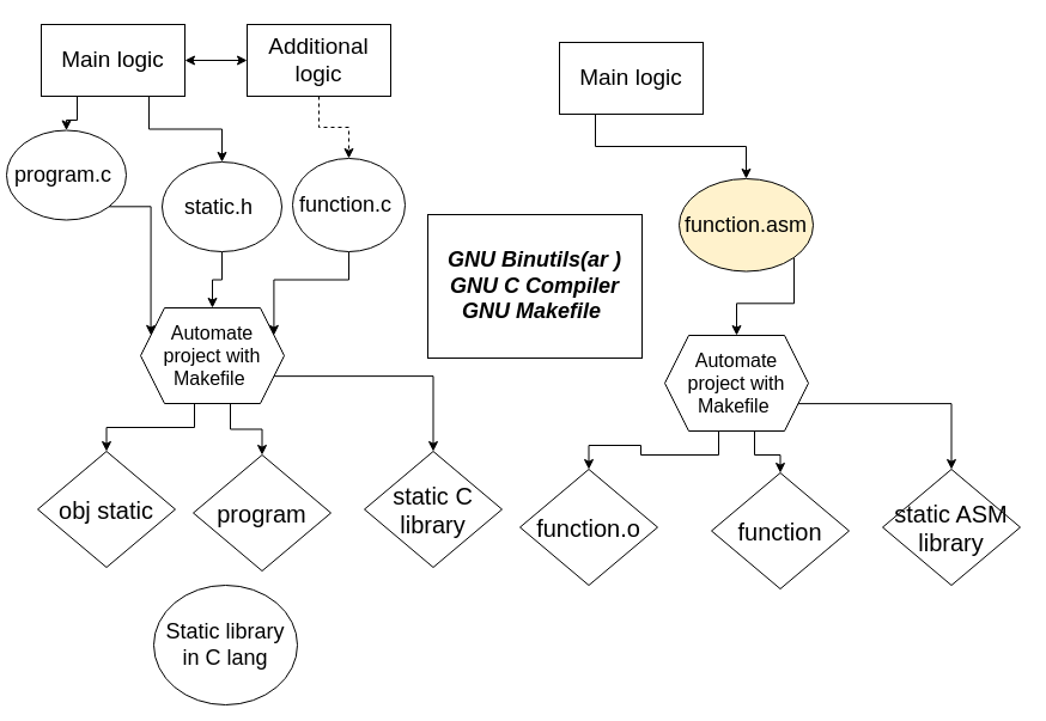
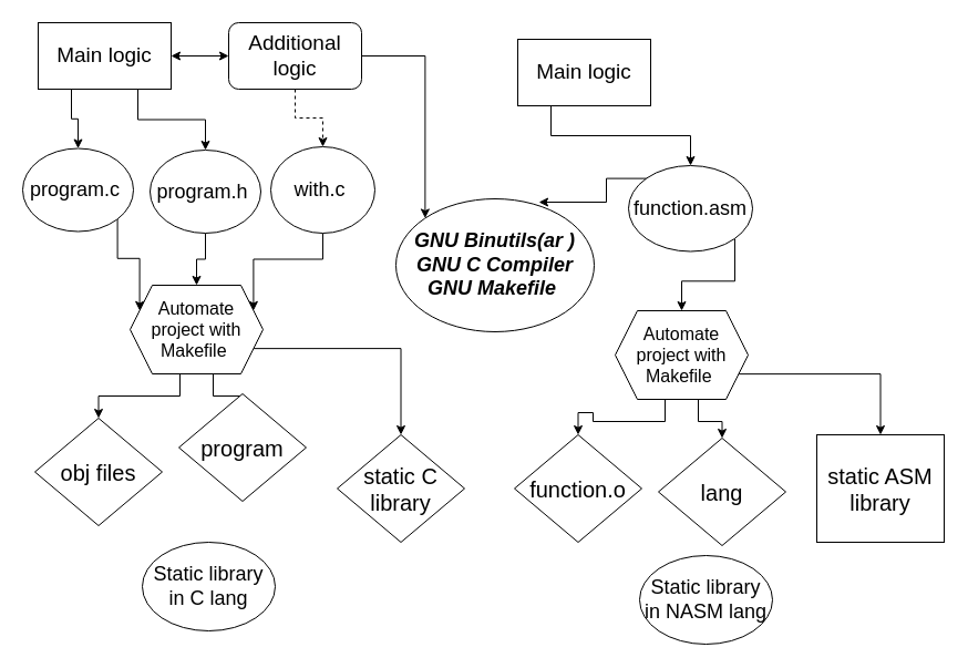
- <mxCell id="7" value="&lt;font style=&quot;font-size: 19px;&quot;&gt;Additional logic&lt;/font&gt;" style="rounded=0;whiteSpace=wrap;html=1;" parent="1" vertex="1"><mxGeometry x="206" y="20" width="120" height="60" as="geometry" /></mxCell>
+ <mxCell id="7" value="&lt;font style=&quot;font-size: 19px;&quot;&gt;Additional logic&lt;/font&gt;" style="whiteSpace=wrap;html=1;rounded=1;" parent="1" vertex="1"><mxGeometry x="206" y="20" width="120" height="60" as="geometry" /></mxCell>
+ <mxCell id="6" style="edgeStyle=orthogonalEdgeStyle;rounded=0;orthogonalLoop=1;jettySize=auto;html=1;exitX=1;exitY=0.5;exitDx=0;exitDy=0;entryX=0;entryY=0;entryDx=0;entryDy=0;" edge="1" parent="1" source="7" target="35"><mxGeometry relative="1" as="geometry" /></mxCell>
- <mxCell id="9" value="&lt;font style=&quot;font-size: 18px;&quot;&gt;program.c&amp;nbsp;&lt;/font&gt;" style="ellipse;whiteSpace=wrap;html=1;" parent="1" vertex="1"><mxGeometry x="5" y="108.5" width="100" height="75" as="geometry" /></mxCell>
+ <mxCell id="9" value="&lt;font style=&quot;font-size: 18px;&quot;&gt;program.c&amp;nbsp;&lt;/font&gt;" style="ellipse;whiteSpace=wrap;html=1;" parent="1" vertex="1"><mxGeometry x="20" y="133.5" width="100" height="75" as="geometry" /></mxCell>
- <mxCell id="14" value="&lt;font style=&quot;font-size: 18px;&quot;&gt;function.c&amp;nbsp;&lt;/font&gt;" style="ellipse;whiteSpace=wrap;html=1;" parent="1" vertex="1"><mxGeometry x="244" y="132" width="94" height="78" as="geometry" /></mxCell>
+ <mxCell id="14" value="&lt;font style=&quot;font-size: 18px;&quot;&gt;with.c&amp;nbsp;&lt;/font&gt;" style="ellipse;whiteSpace=wrap;html=1;" parent="1" vertex="1"><mxGeometry x="244" y="132" width="94" height="78" as="geometry" /></mxCell>
- <mxCell id="11" value="&lt;font style=&quot;font-size: 18px;&quot;&gt;static.h&amp;nbsp;&lt;/font&gt;" style="ellipse;whiteSpace=wrap;html=1;" parent="1" vertex="1"><mxGeometry x="135" y="135" width="100" height="75" as="geometry" /></mxCell>
+ <mxCell id="11" value="&lt;font style=&quot;font-size: 18px;&quot;&gt;program.h&amp;nbsp;&lt;/font&gt;" style="ellipse;whiteSpace=wrap;html=1;" parent="1" vertex="1"><mxGeometry x="135" y="135" width="100" height="75" as="geometry" /></mxCell>
+ <mxCell id="36" style="edgeStyle=orthogonalEdgeStyle;rounded=0;orthogonalLoop=1;jettySize=auto;html=1;exitX=0;exitY=0;exitDx=0;exitDy=0;entryX=0.721;entryY=0.025;entryDx=0;entryDy=0;entryPerimeter=0;" edge="1" parent="1" source="25" target="35"><mxGeometry relative="1" as="geometry" /></mxCell>
- <mxCell id="25" value="&lt;font style=&quot;font-size: 18px;&quot;&gt;function.asm&lt;/font&gt;" style="ellipse;whiteSpace=wrap;html=1;fillColor=#fff2cc;" parent="1" vertex="1"><mxGeometry x="567" y="149" width="112" height="77.5" as="geometry" /></mxCell>
+ <mxCell id="25" value="&lt;font style=&quot;font-size: 18px;&quot;&gt;function.asm&lt;/font&gt;" style="ellipse;whiteSpace=wrap;html=1;" parent="1" vertex="1"><mxGeometry x="567" y="149" width="112" height="77.5" as="geometry" /></mxCell>
- <mxCell id="35" value="&lt;font style=&quot;font-size: 18px;&quot;&gt;&lt;b&gt;&lt;i&gt;GNU Binutils(ar )&lt;/i&gt;&lt;/b&gt;&lt;/font&gt;&lt;div style=&quot;font-size: 18px;&quot;&gt;&lt;font style=&quot;font-size: 18px;&quot;&gt;&lt;b&gt;&lt;i&gt;GNU C Compiler&lt;/i&gt;&lt;/b&gt;&lt;/font&gt;&lt;/div&gt;&lt;div style=&quot;font-size: 18px;&quot;&gt;&lt;font style=&quot;font-size: 18px;&quot;&gt;&lt;b&gt;&lt;i&gt;GNU Makefile&amp;nbsp;&lt;/i&gt;&lt;/b&gt;&lt;/font&gt;&lt;/div&gt;" style="whiteSpace=wrap;html=1;rounded=0;" vertex="1" parent="1"><mxGeometry x="357" y="179" width="179" height="120" as="geometry" /></mxCell>
+ <mxCell id="35" value="&lt;font style=&quot;font-size: 18px;&quot;&gt;&lt;b&gt;&lt;i&gt;GNU Binutils(ar )&lt;/i&gt;&lt;/b&gt;&lt;/font&gt;&lt;div style=&quot;font-size: 18px;&quot;&gt;&lt;font style=&quot;font-size: 18px;&quot;&gt;&lt;b&gt;&lt;i&gt;GNU C Compiler&lt;/i&gt;&lt;/b&gt;&lt;/font&gt;&lt;/div&gt;&lt;div style=&quot;font-size: 18px;&quot;&gt;&lt;font style=&quot;font-size: 18px;&quot;&gt;&lt;b&gt;&lt;i&gt;GNU Makefile&amp;nbsp;&lt;/i&gt;&lt;/b&gt;&lt;/font&gt;&lt;/div&gt;" style="ellipse;whiteSpace=wrap;html=1;" vertex="1" parent="1"><mxGeometry x="357" y="179" width="179" height="120" as="geometry" /></mxCell>
- <mxCell id="21" value="&lt;font style=&quot;font-size: 20px;&quot;&gt;static C library&lt;/font&gt;" style="rhombus;whiteSpace=wrap;html=1;" parent="1" vertex="1"><mxGeometry x="304" y="377" width="115" height="97" as="geometry" /></mxCell>
+ <mxCell id="21" value="&lt;font style=&quot;font-size: 20px;&quot;&gt;static C library&lt;/font&gt;" style="rhombus;whiteSpace=wrap;html=1;" parent="1" vertex="1"><mxGeometry x="304" y="392" width="115" height="97" as="geometry" /></mxCell>
- <mxCell id="20" value="&lt;font style=&quot;font-size: 20px;&quot;&gt;obj static&lt;/font&gt;" style="rhombus;whiteSpace=wrap;html=1;" parent="1" vertex="1"><mxGeometry x="31" y="377" width="115" height="97" as="geometry" /></mxCell>
+ <mxCell id="20" value="&lt;font style=&quot;font-size: 20px;&quot;&gt;obj files&lt;/font&gt;" style="rhombus;whiteSpace=wrap;html=1;" parent="1" vertex="1"><mxGeometry x="31" y="377" width="115" height="97" as="geometry" /></mxCell>
- <mxCell id="19" value="&lt;font style=&quot;font-size: 20px;&quot;&gt;program&lt;/font&gt;" style="rhombus;whiteSpace=wrap;html=1;" parent="1" vertex="1"><mxGeometry x="161" y="380" width="115" height="97" as="geometry" /></mxCell>
+ <mxCell id="19" value="&lt;font style=&quot;font-size: 20px;&quot;&gt;program&lt;/font&gt;" style="rhombus;whiteSpace=wrap;html=1;" parent="1" vertex="1"><mxGeometry x="161" y="355" width="115" height="97" as="geometry" /></mxCell>
- <mxCell id="31" value="&lt;font style=&quot;font-size: 20px;&quot;&gt;function.o&lt;/font&gt;" style="rhombus;whiteSpace=wrap;html=1;" parent="1" vertex="1"><mxGeometry x="434" y="392" width="115" height="97" as="geometry" /></mxCell>
+ <mxCell id="31" value="&lt;font style=&quot;font-size: 20px;&quot;&gt;function.o&lt;/font&gt;" style="rhombus;whiteSpace=wrap;html=1;" parent="1" vertex="1"><mxGeometry x="464" y="392" width="115" height="97" as="geometry" /></mxCell>
- <mxCell id="32" value="&lt;font style=&quot;font-size: 20px;&quot;&gt;static ASM library&lt;/font&gt;" style="rhombus;whiteSpace=wrap;html=1;" parent="1" vertex="1"><mxGeometry x="737" y="392" width="115" height="97" as="geometry" /></mxCell>
+ <mxCell id="32" value="&lt;font style=&quot;font-size: 20px;&quot;&gt;static ASM library&lt;/font&gt;" style="whiteSpace=wrap;html=1;rounded=0;" parent="1" vertex="1"><mxGeometry x="737" y="392" width="115" height="97" as="geometry" /></mxCell>
- <mxCell id="30" value="&lt;font style=&quot;font-size: 20px;&quot;&gt;function&lt;/font&gt;" style="rhombus;whiteSpace=wrap;html=1;" parent="1" vertex="1"><mxGeometry x="594" y="395" width="115" height="97" as="geometry" /></mxCell>
+ <mxCell id="30" value="&lt;font style=&quot;font-size: 20px;&quot;&gt;lang&lt;/font&gt;" style="rhombus;whiteSpace=wrap;html=1;" parent="1" vertex="1"><mxGeometry x="594" y="395" width="115" height="97" as="geometry" /></mxCell>
- <mxCell id="33" value="&lt;font style=&quot;font-size: 18px;&quot;&gt;Static library in C lang&lt;/font&gt;" style="ellipse;whiteSpace=wrap;html=1;" vertex="1" parent="1"><mxGeometry x="128" y="489" width="120" height="100" as="geometry" /></mxCell>
+ <mxCell id="33" value="&lt;font style=&quot;font-size: 18px;&quot;&gt;Static library in C lang&lt;/font&gt;" style="ellipse;whiteSpace=wrap;html=1;" vertex="1" parent="1"><mxGeometry x="128" y="489" width="120" height="80" as="geometry" /></mxCell>
+ <mxCell id="34" value="&lt;font style=&quot;font-size: 18px;&quot;&gt;Static library in NASM lang&lt;/font&gt;" style="ellipse;whiteSpace=wrap;html=1;" vertex="1" parent="1"><mxGeometry x="577" y="501" width="120" height="80" as="geometry" /></mxCell>
